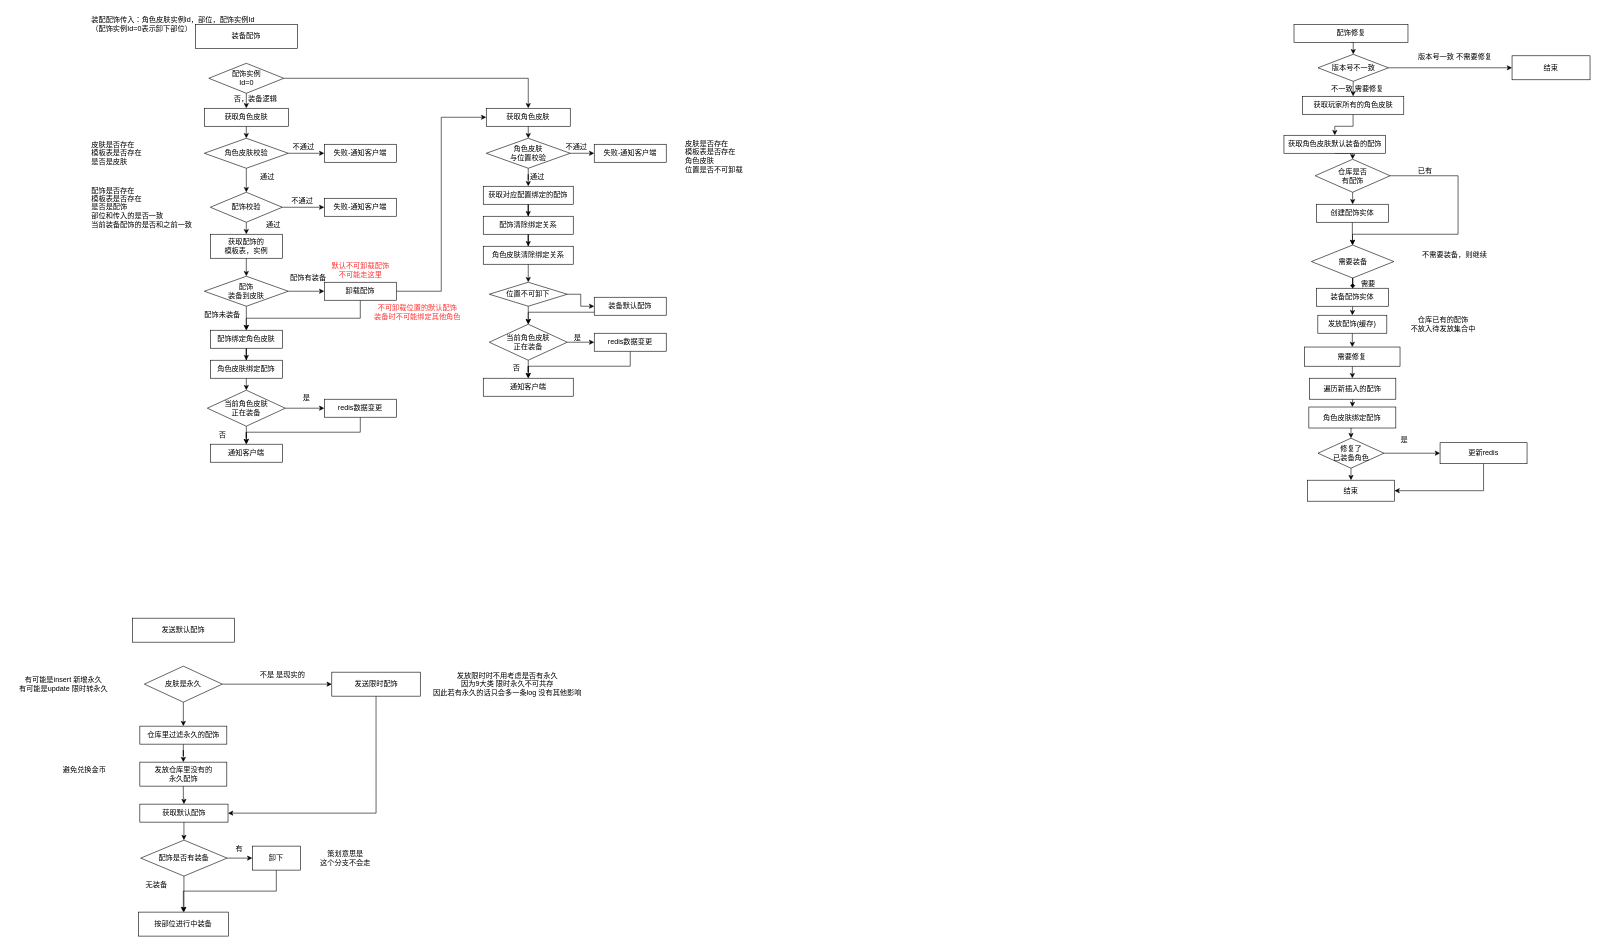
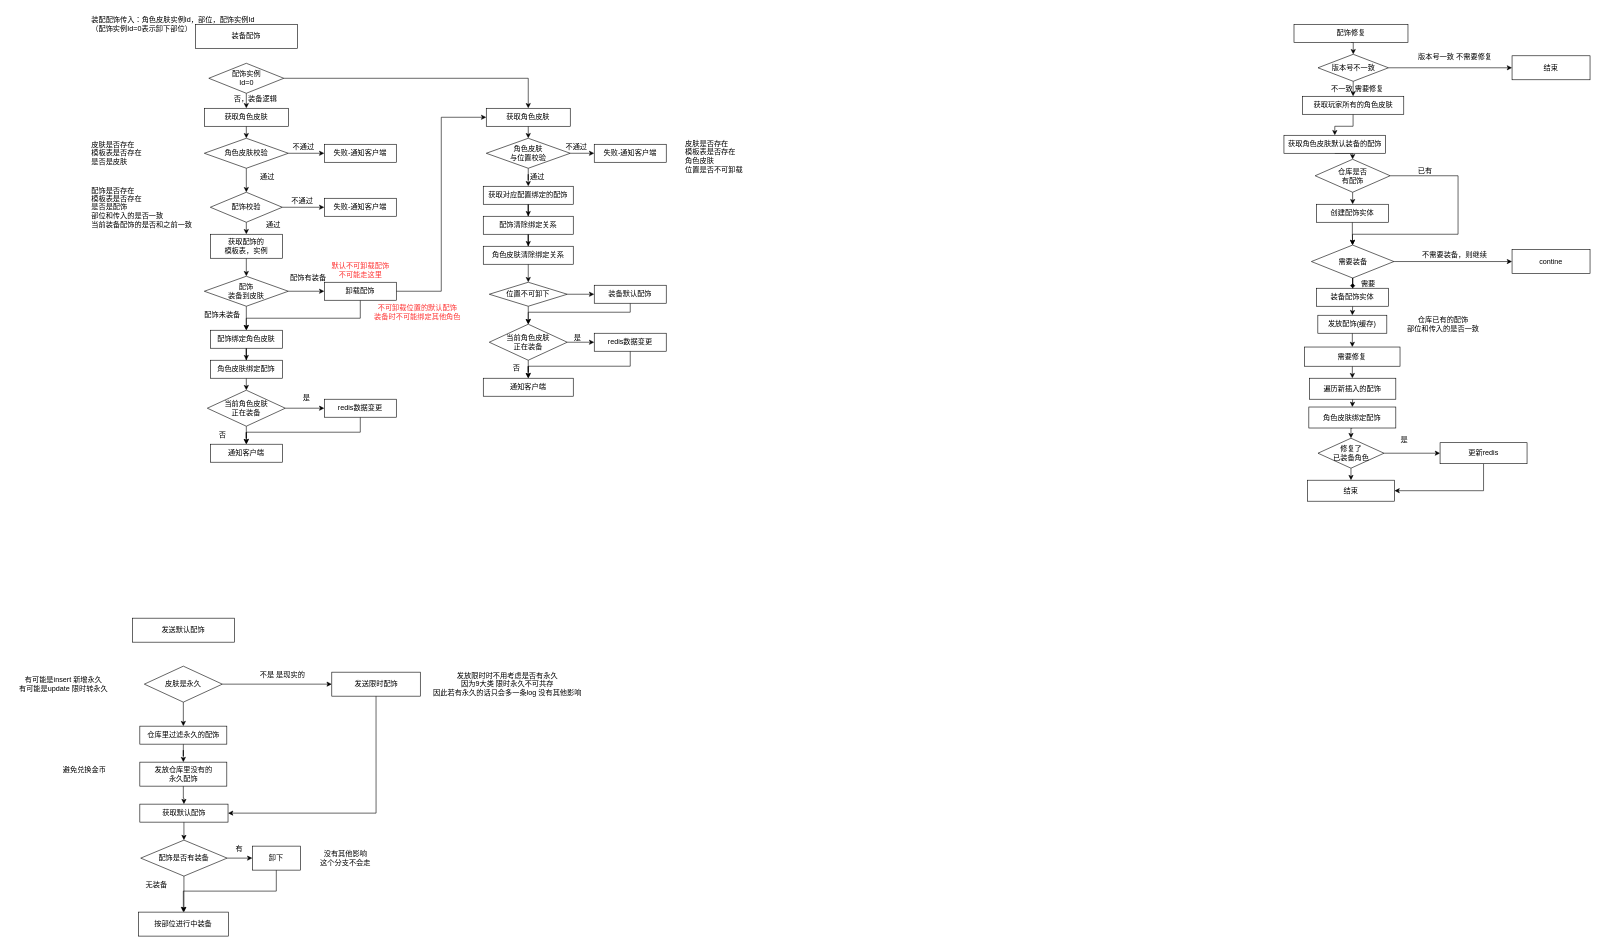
+ <mxCell id="88" style="edgeStyle=orthogonalEdgeStyle;rounded=0;orthogonalLoop=1;jettySize=auto;html=1;exitX=1;exitY=0.5;exitDx=0;exitDy=0;" parent="1" source="89" target="114" edge="1"><mxGeometry relative="1" as="geometry" /></mxCell>
+ <mxCell id="114" value="contine" style="whiteSpace=wrap;html=1;" parent="1" vertex="1"><mxGeometry x="2520" y="415.5" width="130" height="40" as="geometry" /></mxCell>
- <mxCell id="74" value="装备默认配饰" style="whiteSpace=wrap;html=1;" parent="1" vertex="1"><mxGeometry x="990" y="495" width="120" height="30" as="geometry" /></mxCell>
+ <mxCell id="74" value="装备默认配饰" style="whiteSpace=wrap;html=1;" parent="1" vertex="1"><mxGeometry x="990" y="475" width="120" height="30" as="geometry" /></mxCell>
- <mxCell id="112" value="仓库已有的配饰&lt;div&gt;不放入待发放集合中&lt;/div&gt;" style="text;html=1;align=center;verticalAlign=middle;resizable=0;points=[];autosize=1;strokeColor=none;fillColor=none;" parent="1" vertex="1"><mxGeometry x="2339.5" y="520" width="130" height="40" as="geometry" /></mxCell>
+ <mxCell id="112" value="仓库已有的配饰&lt;div&gt;部位和传入的是否一致&lt;/div&gt;" style="text;html=1;align=center;verticalAlign=middle;resizable=0;points=[];autosize=1;strokeColor=none;fillColor=none;" parent="1" vertex="1"><mxGeometry x="2339.5" y="520" width="130" height="40" as="geometry" /></mxCell>
- <mxCell id="141" value="策划意思是&lt;div&gt;这个分支不会走&lt;/div&gt;" style="text;html=1;align=center;verticalAlign=middle;resizable=0;points=[];autosize=1;strokeColor=none;fillColor=none;" vertex="1" parent="1"><mxGeometry x="520" y="1410" width="110" height="40" as="geometry" /></mxCell>
+ <mxCell id="141" value="没有其他影响&lt;div&gt;这个分支不会走&lt;/div&gt;" style="text;html=1;align=center;verticalAlign=middle;resizable=0;points=[];autosize=1;strokeColor=none;fillColor=none;" vertex="1" parent="1"><mxGeometry x="520" y="1410" width="110" height="40" as="geometry" /></mxCell>
